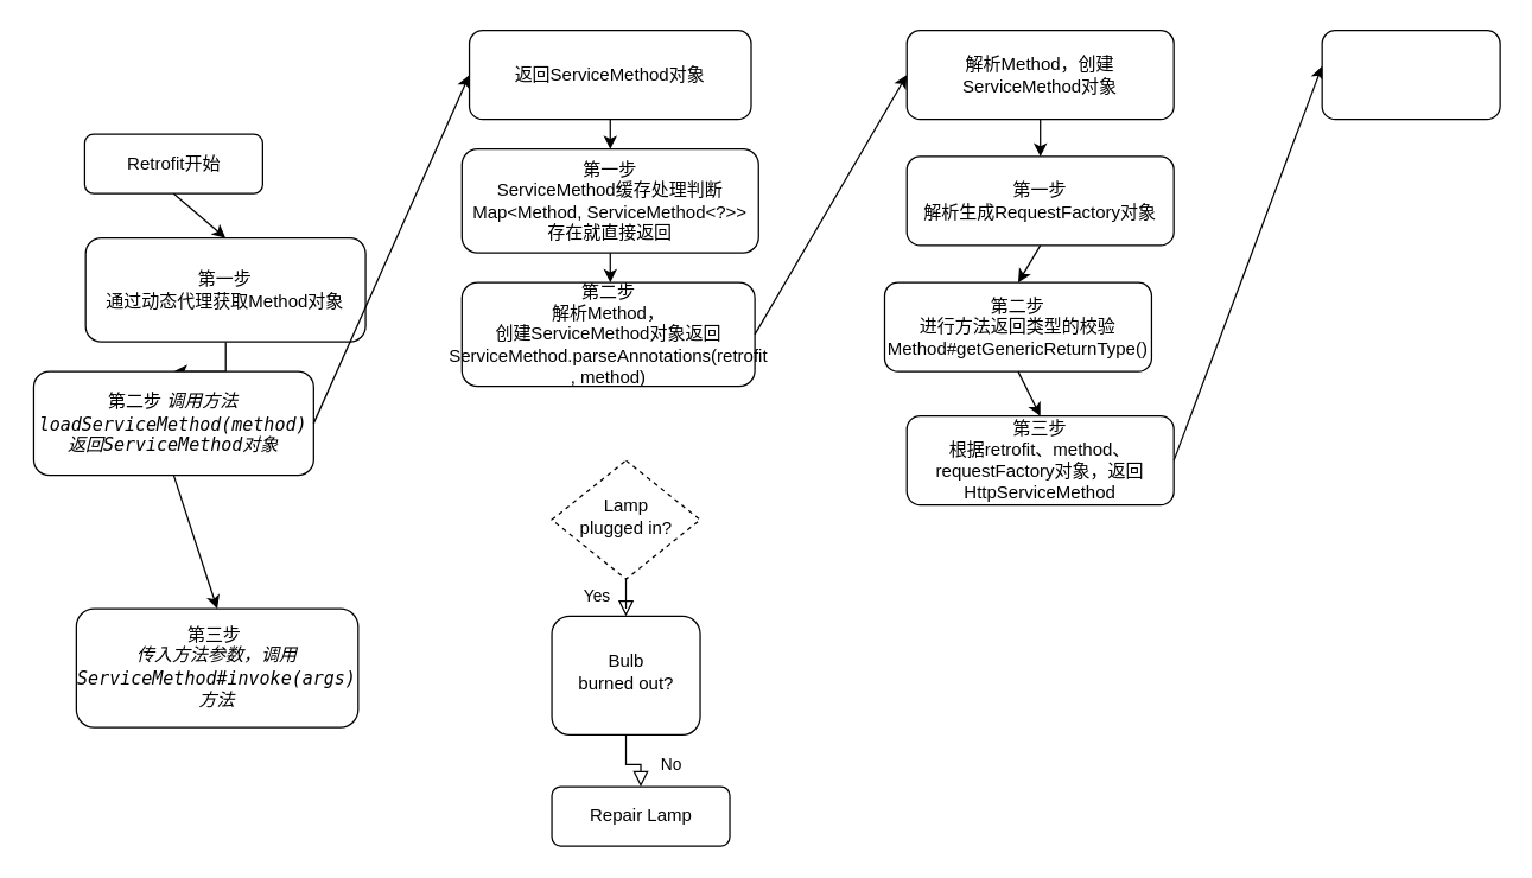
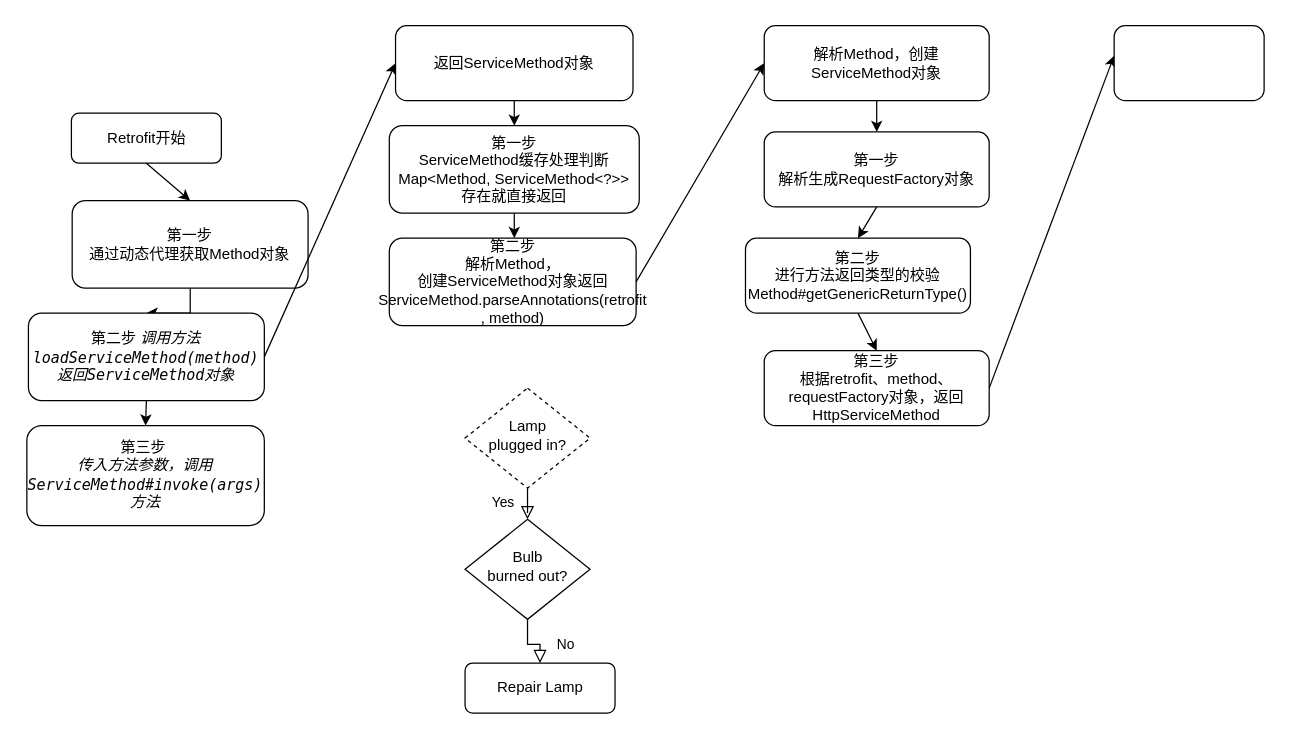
- <mxCell id="11" value="&lt;font style=&quot;font-size: 12px&quot;&gt;第三步&amp;nbsp;&lt;br&gt;&lt;span style=&quot;font-family: &amp;#34;courier new&amp;#34; , monospace ; font-style: italic&quot;&gt;传入方法参数，调用&lt;/span&gt;&lt;span style=&quot;font-style: italic ; font-family: &amp;#34;consolas&amp;#34; , monospace&quot;&gt;ServiceMethod#invoke(args)&lt;br&gt;&lt;/span&gt;&lt;span style=&quot;font-family: &amp;#34;courier new&amp;#34; , monospace ; font-style: italic&quot;&gt;方法&lt;/span&gt;&lt;/font&gt;" style="rounded=1;whiteSpace=wrap;html=1;fontSize=12;glass=0;strokeWidth=1;shadow=0;" vertex="1" parent="1"><mxGeometry x="50.99" y="410" width="190.01" height="80" as="geometry" /></mxCell>
+ <mxCell id="11" value="&lt;font style=&quot;font-size: 12px&quot;&gt;第三步&amp;nbsp;&lt;br&gt;&lt;span style=&quot;font-family: &amp;#34;courier new&amp;#34; , monospace ; font-style: italic&quot;&gt;传入方法参数，调用&lt;/span&gt;&lt;span style=&quot;font-style: italic ; font-family: &amp;#34;consolas&amp;#34; , monospace&quot;&gt;ServiceMethod#invoke(args)&lt;br&gt;&lt;/span&gt;&lt;span style=&quot;font-family: &amp;#34;courier new&amp;#34; , monospace ; font-style: italic&quot;&gt;方法&lt;/span&gt;&lt;/font&gt;" style="rounded=1;whiteSpace=wrap;html=1;fontSize=12;glass=0;strokeWidth=1;shadow=0;" vertex="1" parent="1"><mxGeometry x="20.99" y="340" width="190.01" height="80" as="geometry" /></mxCell>
- <mxCell id="8" value="Bulb&lt;br&gt;burned out?" style="whiteSpace=wrap;html=1;shadow=0;fontFamily=Helvetica;fontSize=12;align=center;strokeWidth=1;spacing=6;spacingTop=-4;rounded=1;" parent="1" vertex="1"><mxGeometry x="371.62" y="415" width="100" height="80" as="geometry" /></mxCell>
+ <mxCell id="8" value="Bulb&lt;br&gt;burned out?" style="rhombus;whiteSpace=wrap;html=1;shadow=0;fontFamily=Helvetica;fontSize=12;align=center;strokeWidth=1;spacing=6;spacingTop=-4;" parent="1" vertex="1"><mxGeometry x="371.62" y="415" width="100" height="80" as="geometry" /></mxCell>
